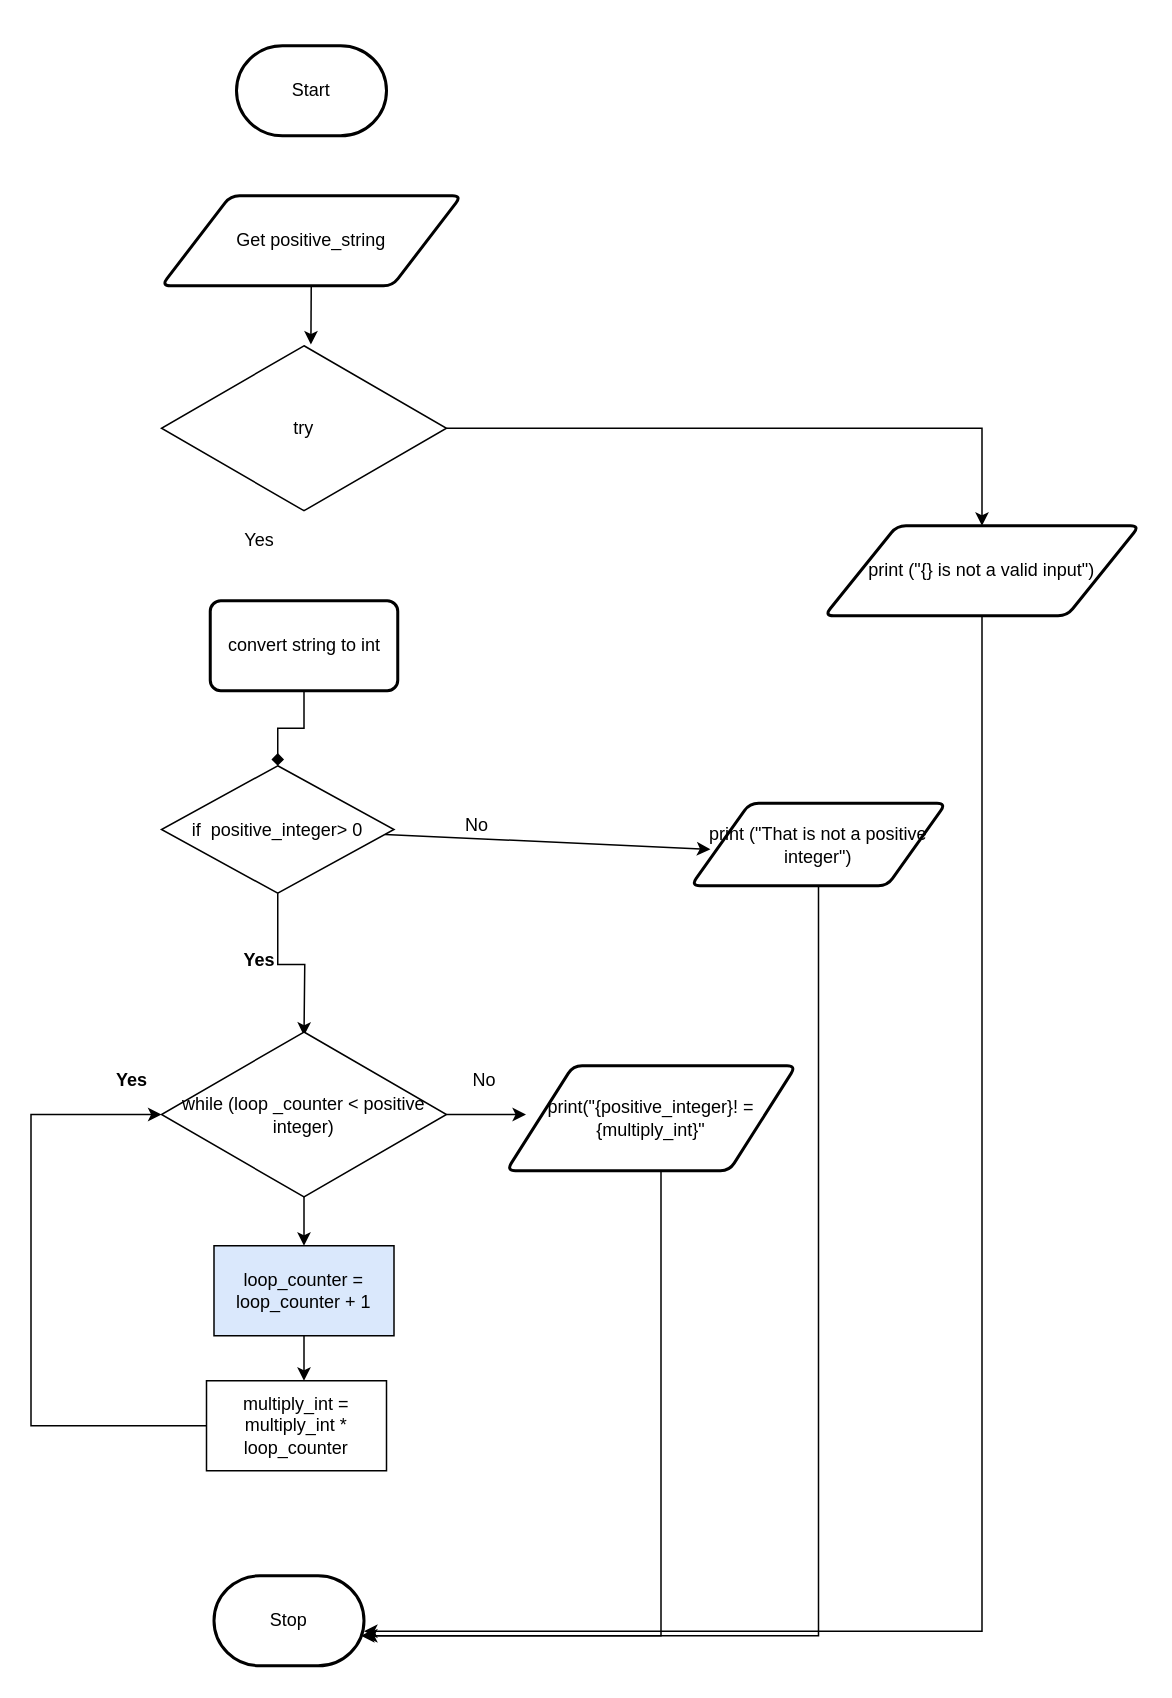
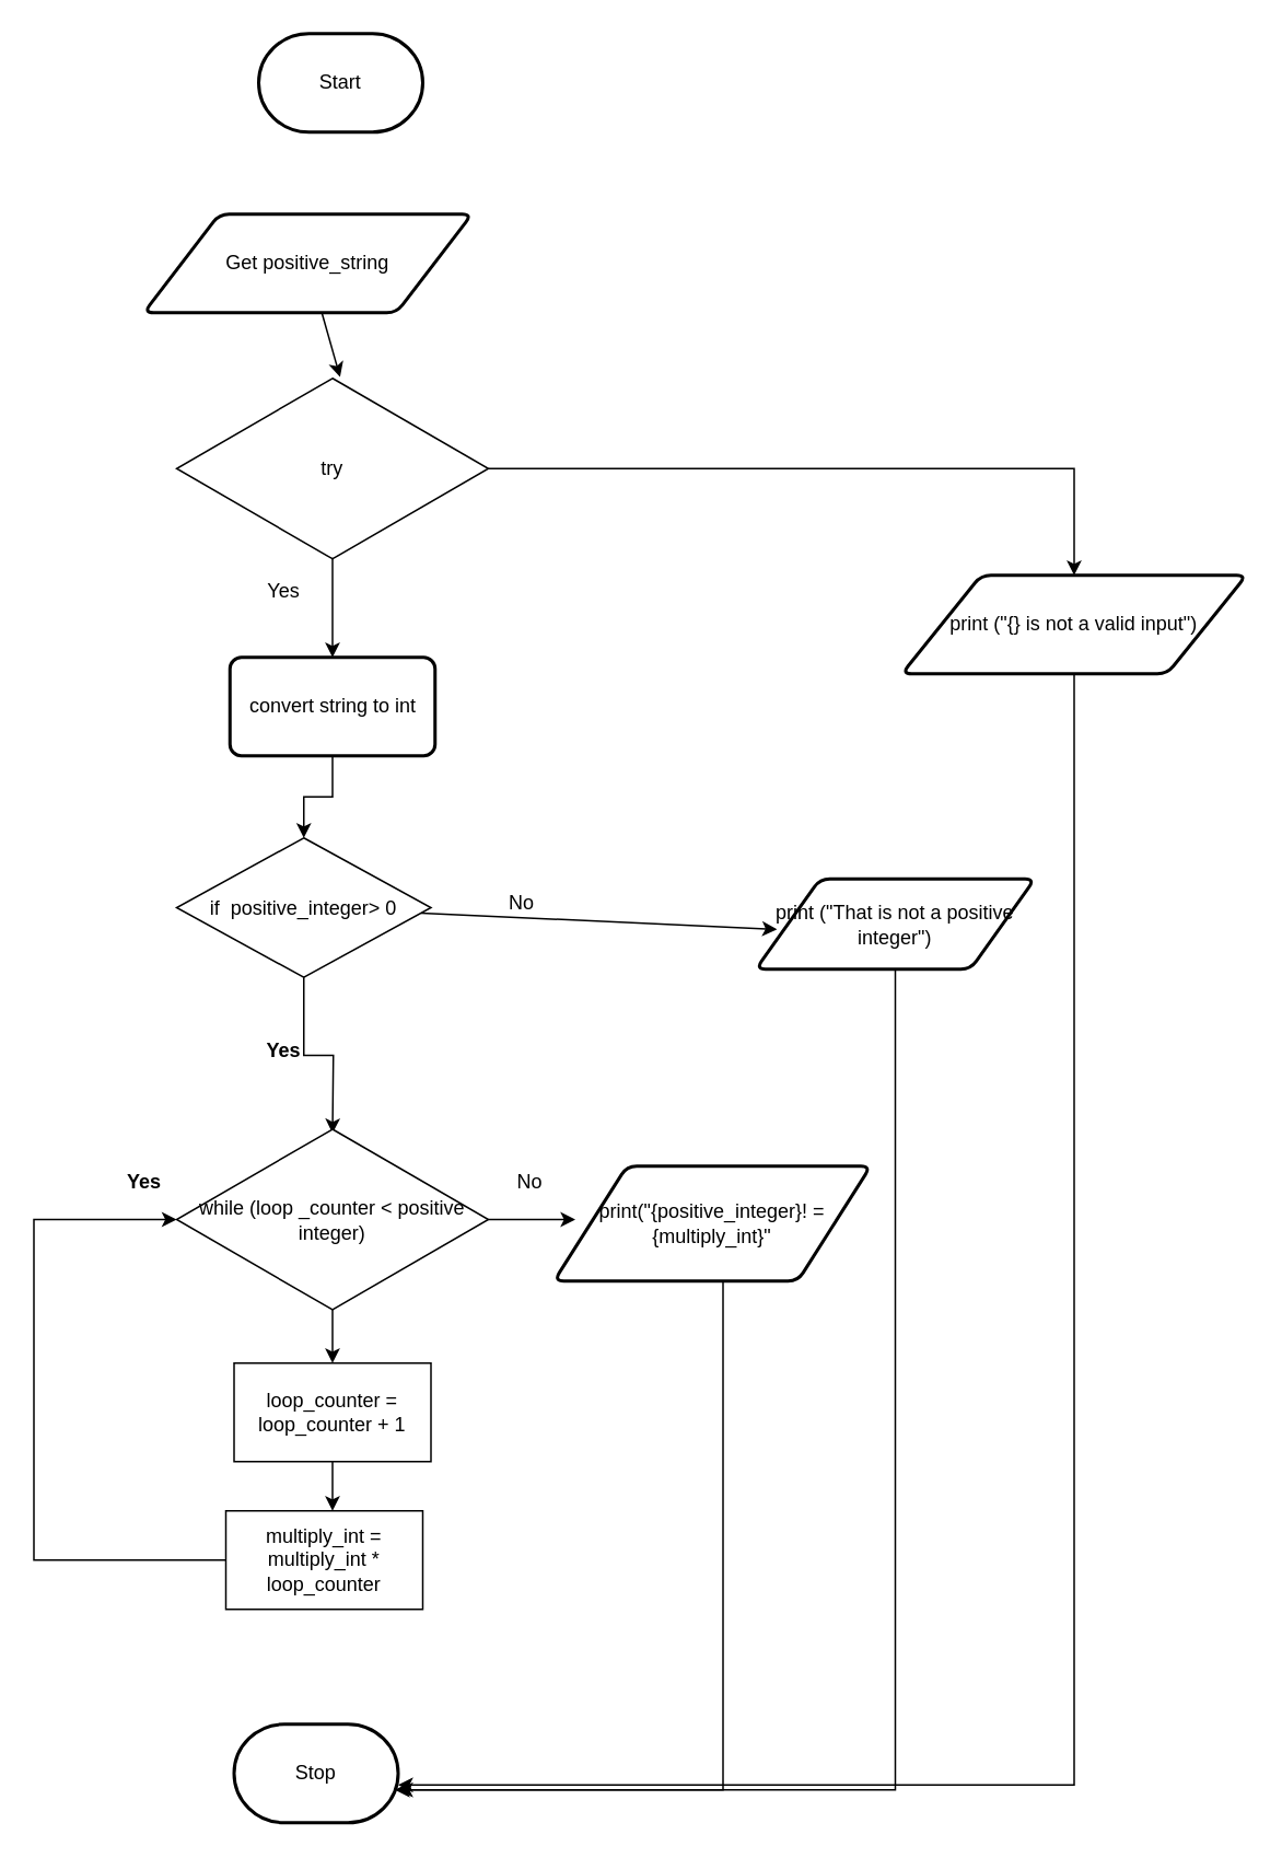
- <mxCell id="2" value="Start" style="strokeWidth=2;html=1;shape=mxgraph.flowchart.terminator;whiteSpace=wrap;" parent="1" vertex="1"><mxGeometry x="157" y="30" width="100" height="60" as="geometry" /></mxCell>
+ <mxCell id="2" value="Start" style="strokeWidth=2;html=1;shape=mxgraph.flowchart.terminator;whiteSpace=wrap;" parent="1" vertex="1"><mxGeometry x="157" y="20" width="100" height="60" as="geometry" /></mxCell>
- <mxCell id="4" value="Get positive_string" style="shape=parallelogram;html=1;strokeWidth=2;perimeter=parallelogramPerimeter;whiteSpace=wrap;rounded=1;arcSize=12;size=0.23;" parent="1" vertex="1"><mxGeometry x="107" y="130" width="200" height="60" as="geometry" /></mxCell>
+ <mxCell id="4" value="Get positive_string" style="shape=parallelogram;html=1;strokeWidth=2;perimeter=parallelogramPerimeter;whiteSpace=wrap;rounded=1;arcSize=12;size=0.23;" parent="1" vertex="1"><mxGeometry x="87" y="130" width="200" height="60" as="geometry" /></mxCell>
+ <mxCell id="10" style="edgeStyle=none;html=1;entryX=0.5;entryY=0;entryDx=0;entryDy=0;labelPosition=center;verticalLabelPosition=middle;align=center;verticalAlign=middle;" parent="1" source="13" target="9" edge="1"><mxGeometry relative="1" as="geometry" /></mxCell>
- <mxCell id="8" style="edgeStyle=orthogonalEdgeStyle;rounded=0;html=1;endArrow=diamond;" parent="1" source="9" target="17" edge="1"><mxGeometry relative="1" as="geometry" /></mxCell>
+ <mxCell id="8" style="edgeStyle=orthogonalEdgeStyle;rounded=0;html=1;" parent="1" source="9" target="17" edge="1"><mxGeometry relative="1" as="geometry" /></mxCell>
- <mxCell id="32" value="loop_counter = loop_counter + 1" style="rounded=0;whiteSpace=wrap;html=1;fillColor=#dae8fc;" parent="1" vertex="1"><mxGeometry x="142" y="830" width="120" height="60" as="geometry" /></mxCell>
+ <mxCell id="32" value="loop_counter = loop_counter + 1" style="rounded=0;whiteSpace=wrap;html=1;" parent="1" vertex="1"><mxGeometry x="142" y="830" width="120" height="60" as="geometry" /></mxCell>
